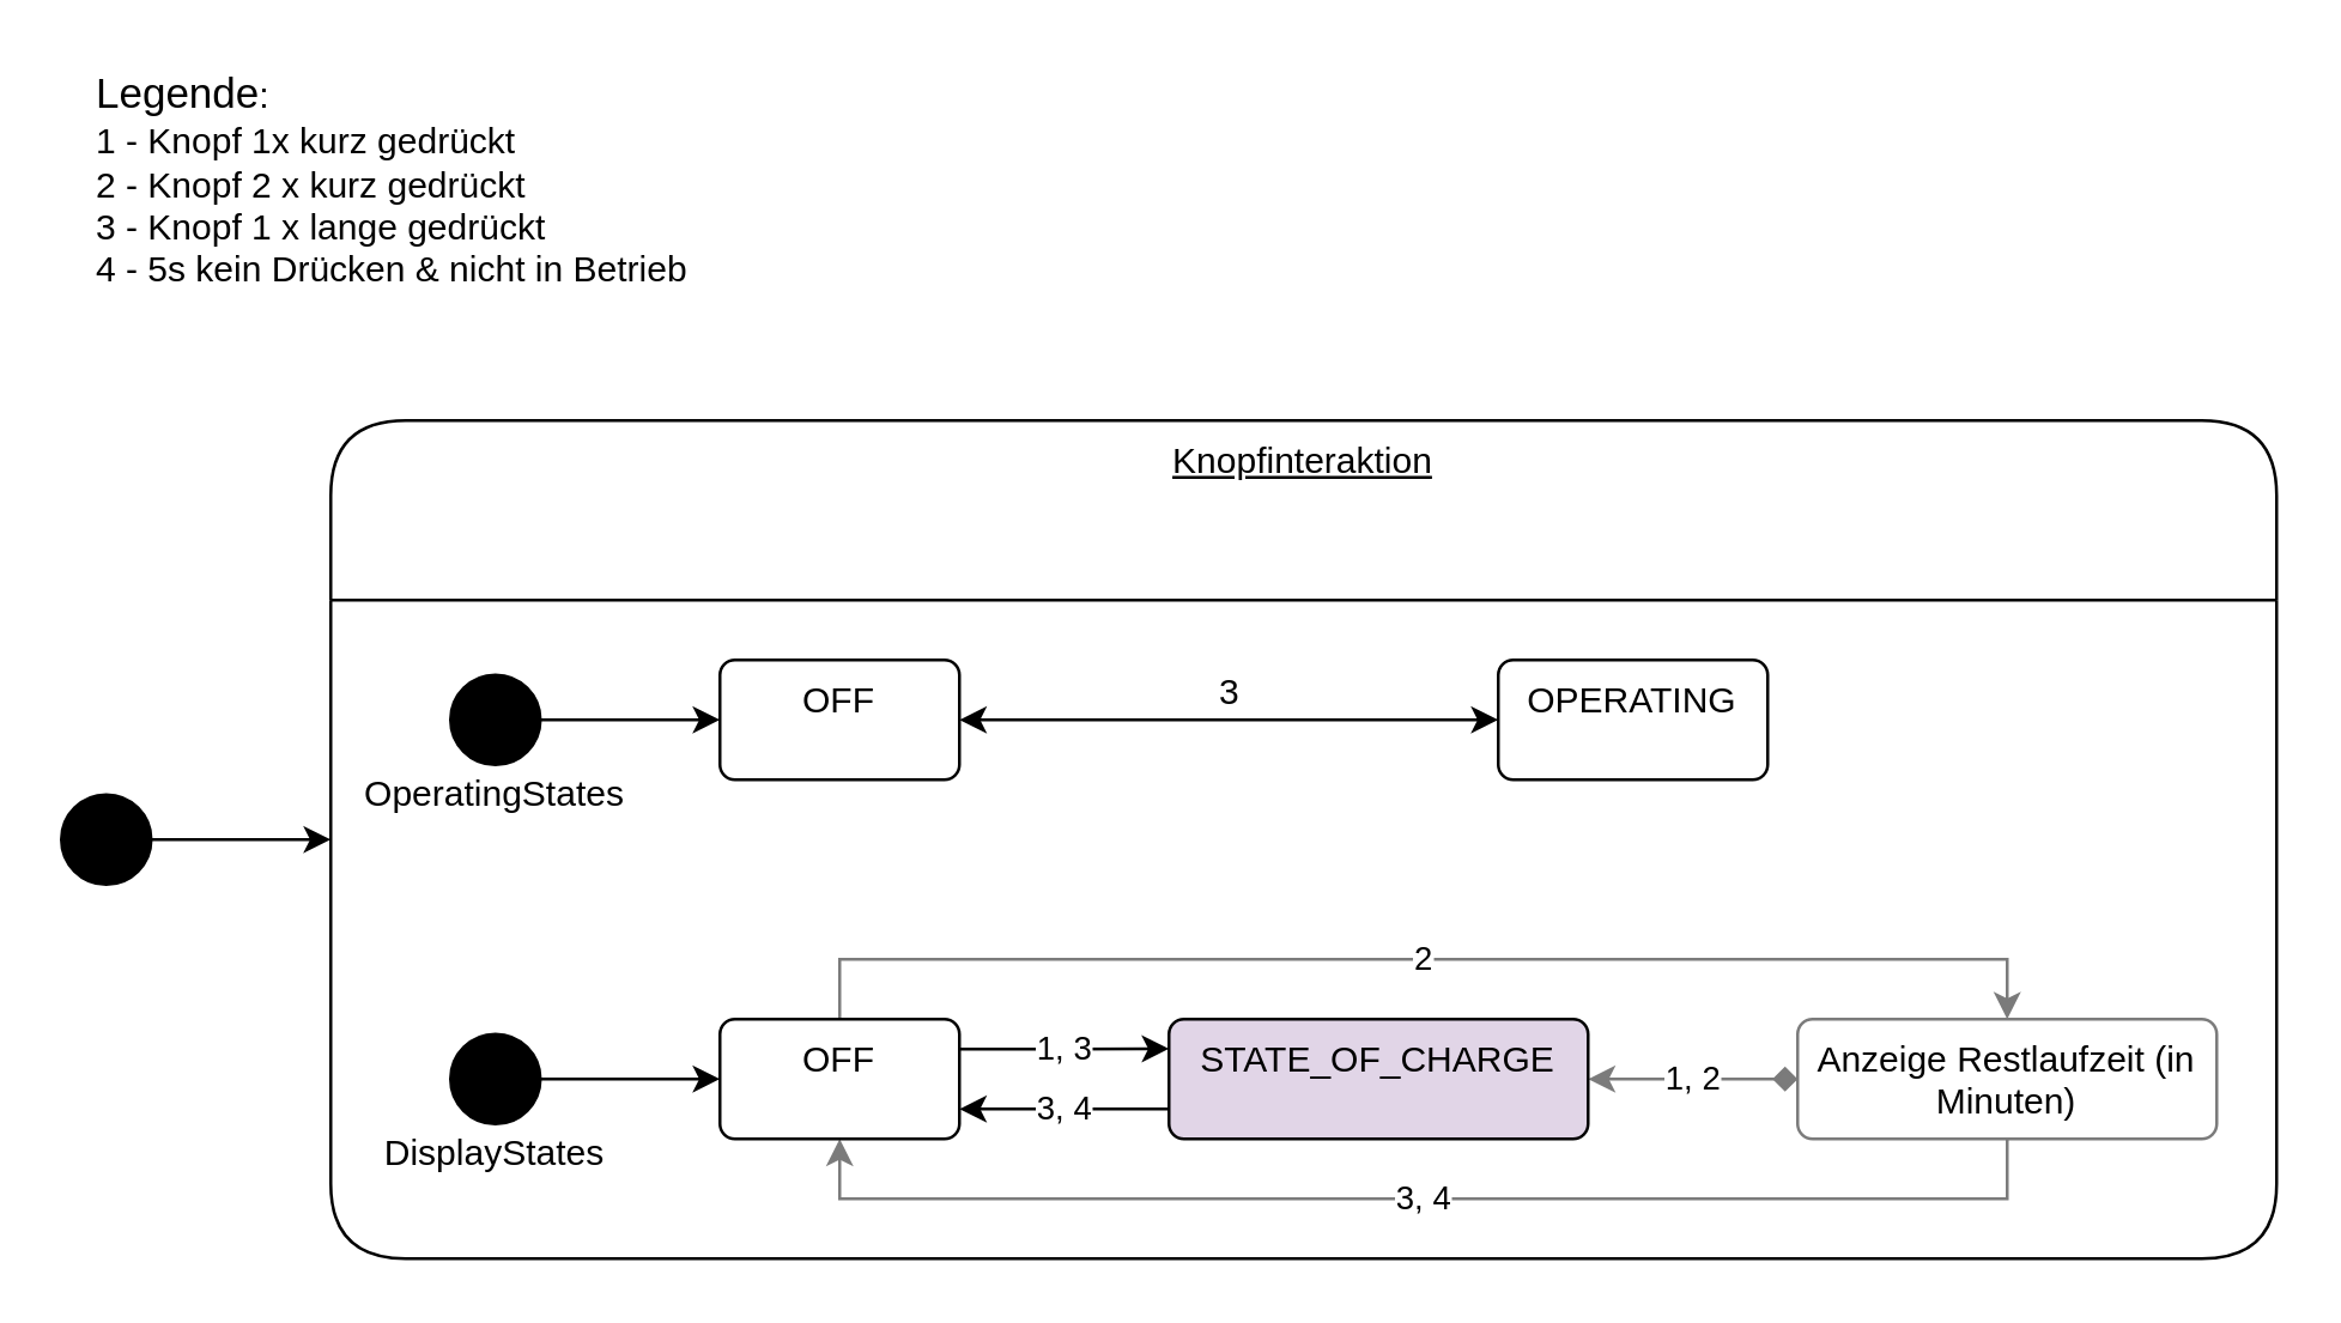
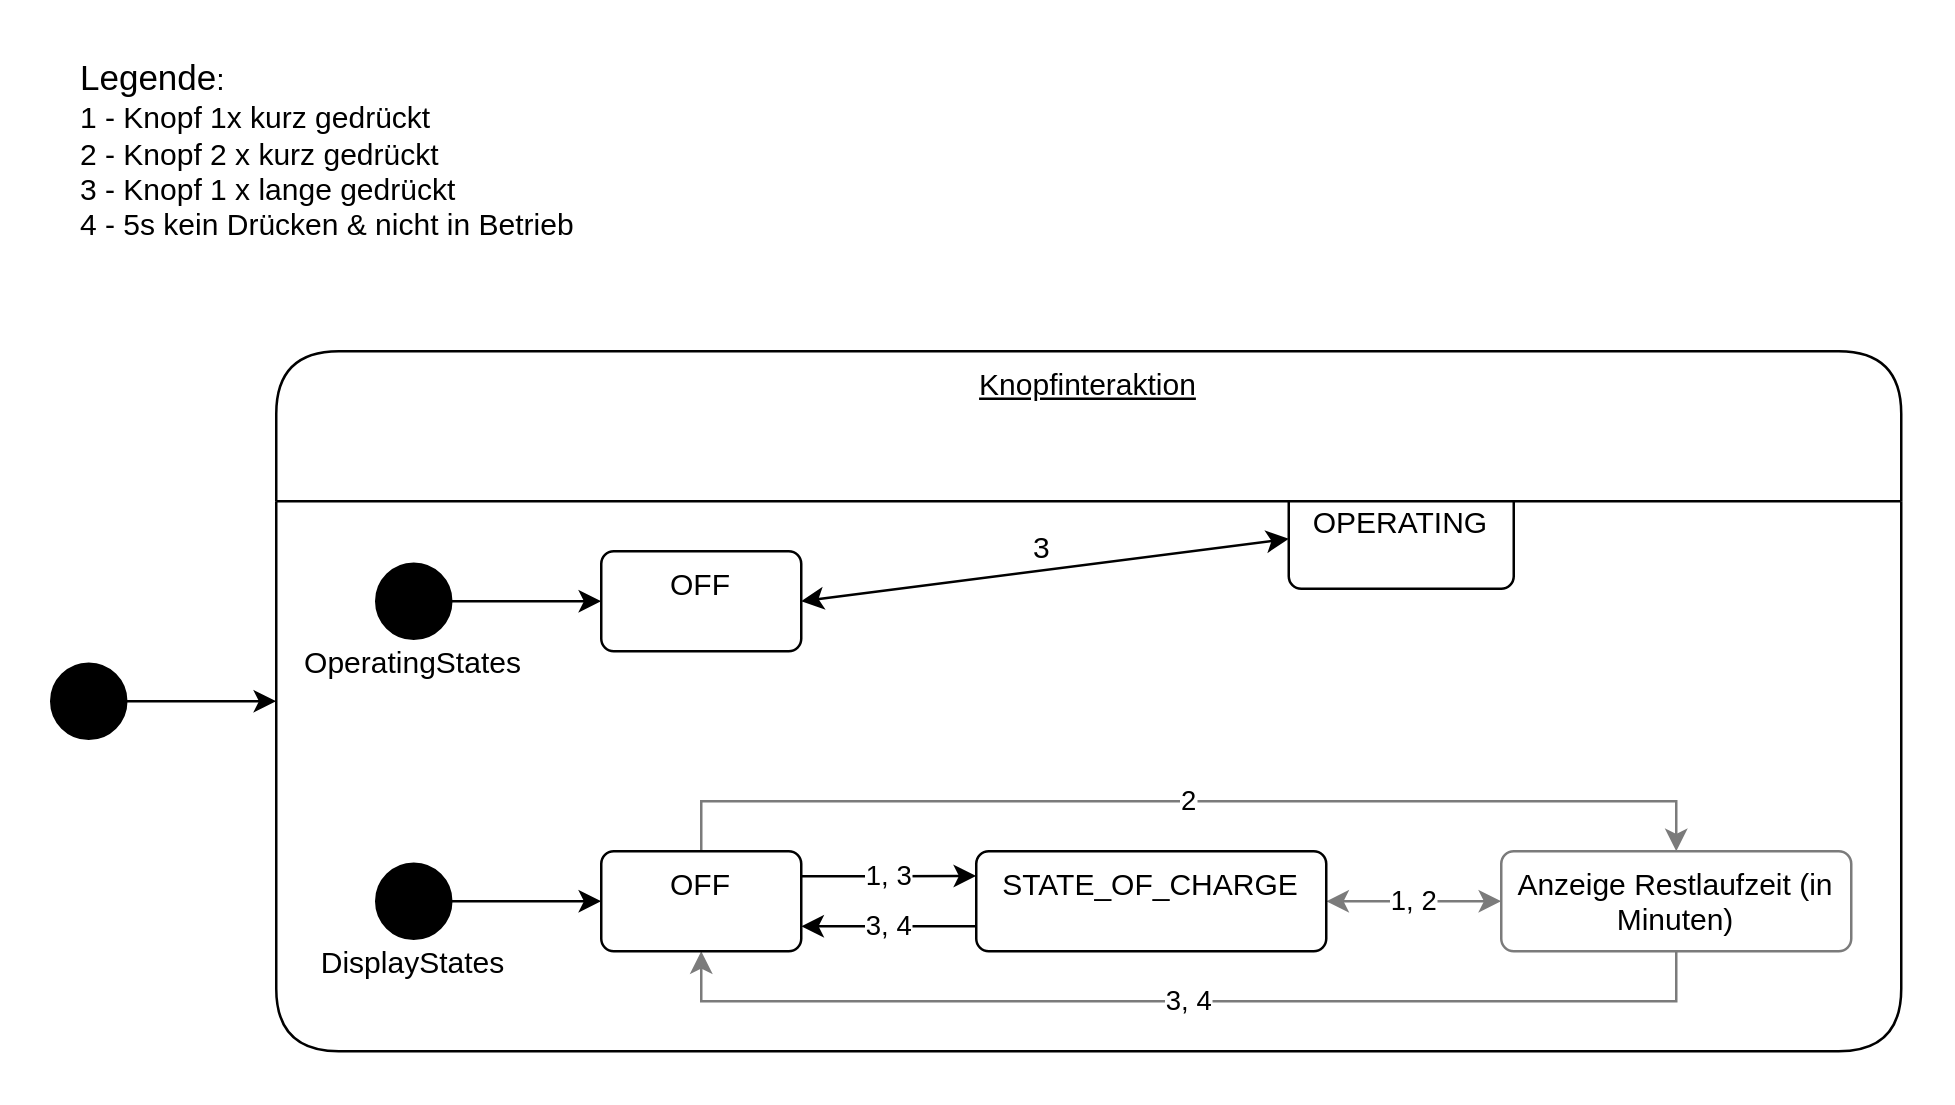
- <mxCell id="9" value="OPERATING" style="html=1;align=center;verticalAlign=top;rounded=1;absoluteArcSize=1;arcSize=10;dashed=0;whiteSpace=wrap;" parent="1" vertex="1"><mxGeometry x="500" y="220" width="90" height="40" as="geometry" /></mxCell>
+ <mxCell id="9" value="OPERATING" style="html=1;align=center;verticalAlign=top;rounded=1;absoluteArcSize=1;arcSize=10;dashed=0;whiteSpace=wrap;" parent="1" vertex="1"><mxGeometry x="515" y="195" width="90" height="40" as="geometry" /></mxCell>
- <mxCell id="8" value="STATE_OF_CHARGE" style="html=1;align=center;verticalAlign=top;rounded=1;absoluteArcSize=1;arcSize=10;dashed=0;whiteSpace=wrap;fillColor=#e1d5e7;" parent="1" vertex="1"><mxGeometry x="390" y="340" width="140" height="40" as="geometry" /></mxCell>
+ <mxCell id="8" value="STATE_OF_CHARGE" style="html=1;align=center;verticalAlign=top;rounded=1;absoluteArcSize=1;arcSize=10;dashed=0;whiteSpace=wrap;" parent="1" vertex="1"><mxGeometry x="390" y="340" width="140" height="40" as="geometry" /></mxCell>
- <mxCell id="7" value="1, 2" style="edgeStyle=orthogonalEdgeStyle;rounded=0;orthogonalLoop=1;jettySize=auto;html=1;exitX=1;exitY=0.5;exitDx=0;exitDy=0;startArrow=classic;startFill=1;fillColor=#919191;strokeColor=#7B7B7B;endArrow=diamond;" parent="1" source="8" target="11" edge="1"><mxGeometry relative="1" as="geometry" /></mxCell>
+ <mxCell id="7" value="1, 2" style="edgeStyle=orthogonalEdgeStyle;rounded=0;orthogonalLoop=1;jettySize=auto;html=1;exitX=1;exitY=0.5;exitDx=0;exitDy=0;startArrow=classic;startFill=1;fillColor=#919191;strokeColor=#7B7B7B;" parent="1" source="8" target="11" edge="1"><mxGeometry relative="1" as="geometry" /></mxCell>
